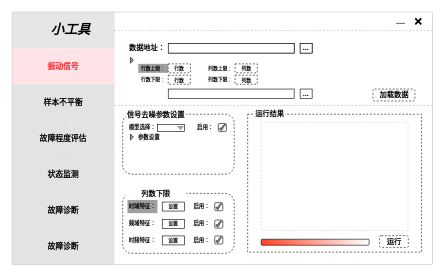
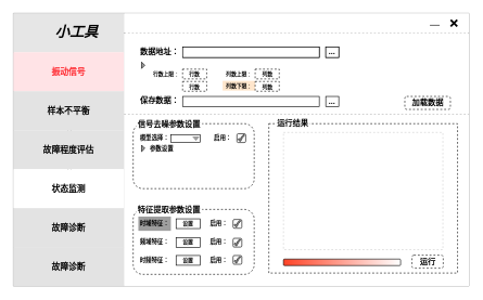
- <mxCell id="20" value="行数上限：" style="rounded=0;whiteSpace=wrap;html=1;dashed=1;labelBackgroundColor=none;fontSize=8;strokeWidth=1;align=center;fontStyle=1;fontFamily=Helvetica;strokeColor=none;fillColor=#9e9e9e;" parent="2" vertex="1"><mxGeometry x="210" y="86" width="50" height="15" as="geometry" /></mxCell>
+ <mxCell id="20" value="行数上限：" style="rounded=0;whiteSpace=wrap;html=1;dashed=1;labelBackgroundColor=none;fontSize=8;strokeWidth=1;align=center;fontStyle=1;fontFamily=Helvetica;strokeColor=none;" parent="2" vertex="1"><mxGeometry x="210" y="86" width="50" height="15" as="geometry" /></mxCell>
- <mxCell id="27" value="行数下限：" style="rounded=0;whiteSpace=wrap;html=1;dashed=1;labelBackgroundColor=none;fontSize=8;strokeWidth=1;align=center;fontStyle=1;fontFamily=Helvetica;strokeColor=none;" parent="2" vertex="1"><mxGeometry x="210" y="104" width="50" height="15" as="geometry" /></mxCell>
- <mxCell id="31" value="列数下限：" style="rounded=0;whiteSpace=wrap;html=1;dashed=1;labelBackgroundColor=none;fontSize=8;strokeWidth=1;align=center;fontStyle=1;fontFamily=Helvetica;strokeColor=none;" parent="2" vertex="1"><mxGeometry x="321.5" y="104" width="50" height="15" as="geometry" /></mxCell>
+ <mxCell id="31" value="列数下限：" style="rounded=0;whiteSpace=wrap;html=1;dashed=1;labelBackgroundColor=none;fontSize=8;strokeWidth=1;align=center;fontStyle=1;fontFamily=Helvetica;strokeColor=none;fillColor=#ffe6cc;" parent="2" vertex="1"><mxGeometry x="321.5" y="104" width="50" height="15" as="geometry" /></mxCell>
+ <mxCell id="18" value="保存数据：" style="rounded=0;whiteSpace=wrap;html=1;dashed=1;labelBackgroundColor=none;fontSize=12;strokeWidth=1;align=center;fontStyle=1;fontFamily=Helvetica;strokeColor=none;" parent="2" vertex="1"><mxGeometry x="190" y="125" width="70" height="20" as="geometry" /></mxCell>
- <mxCell id="8" value="状态监测" style="rounded=0;whiteSpace=wrap;html=1;fillColor=#E3E3E3;strokeColor=none;fontStyle=1;fontSize=13;" parent="2" vertex="1"><mxGeometry y="240" width="170" height="60" as="geometry" /></mxCell>
+ <mxCell id="8" value="状态监测" style="rounded=0;whiteSpace=wrap;html=1;fillColor=#ffffff;strokeColor=none;fontStyle=1;fontSize=13;" parent="2" vertex="1"><mxGeometry y="240" width="170" height="60" as="geometry" /></mxCell>
- <mxCell id="44" value="列数下限" style="rounded=0;whiteSpace=wrap;html=1;dashed=1;labelBackgroundColor=none;fontSize=12;strokeWidth=1;align=center;fontStyle=1;fontFamily=Helvetica;strokeColor=none;" parent="2" vertex="1"><mxGeometry x="189" y="293" width="101" height="20" as="geometry" /></mxCell>
+ <mxCell id="44" value="特征提取参数设置" style="rounded=0;whiteSpace=wrap;html=1;dashed=1;labelBackgroundColor=none;fontSize=12;strokeWidth=1;align=center;fontStyle=1;fontFamily=Helvetica;strokeColor=none;" parent="2" vertex="1"><mxGeometry x="189" y="293" width="101" height="20" as="geometry" /></mxCell>
